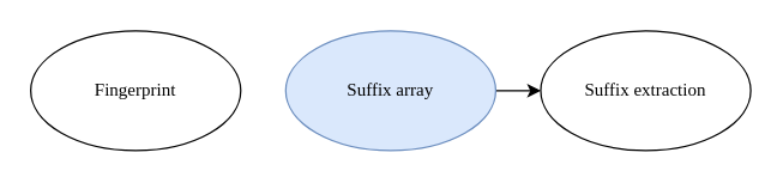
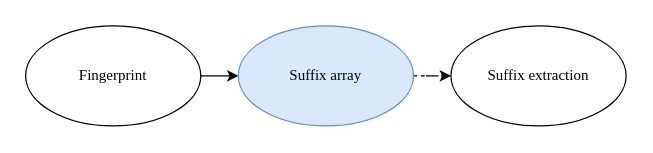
+ <mxCell id="2" value="" style="edgeStyle=orthogonalEdgeStyle;rounded=0;orthogonalLoop=1;jettySize=auto;html=1;fontFamily=Computer Modern;" parent="1" source="3" target="6" edge="1"><mxGeometry relative="1" as="geometry" /></mxCell>
- <mxCell id="5" style="edgeStyle=orthogonalEdgeStyle;rounded=0;orthogonalLoop=1;jettySize=auto;html=1;exitX=1;exitY=0.5;exitDx=0;exitDy=0;fontFamily=Computer Modern;" parent="1" source="6" target="4" edge="1"><mxGeometry relative="1" as="geometry" /></mxCell>
+ <mxCell id="5" style="edgeStyle=orthogonalEdgeStyle;rounded=0;orthogonalLoop=1;jettySize=auto;html=1;exitX=1;exitY=0.5;exitDx=0;exitDy=0;fontFamily=Computer Modern;dashed=1;" parent="1" source="6" target="4" edge="1"><mxGeometry relative="1" as="geometry" /></mxCell>
